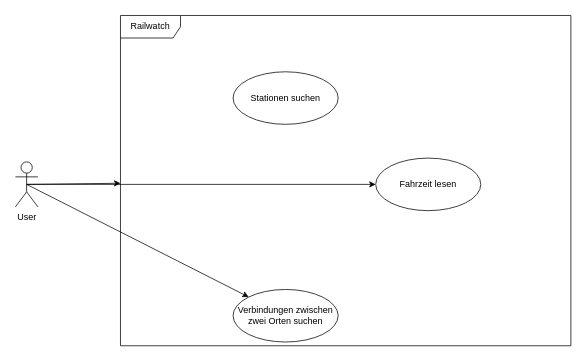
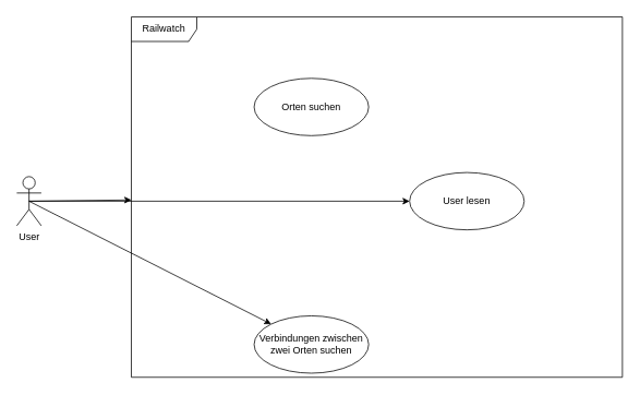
- <mxCell id="7" value="Stationen suchen" style="ellipse;whiteSpace=wrap;html=1;" vertex="1" parent="1"><mxGeometry x="310" y="95" width="140" height="70" as="geometry" /></mxCell>
+ <mxCell id="7" value="Orten suchen" style="ellipse;whiteSpace=wrap;html=1;" vertex="1" parent="1"><mxGeometry x="310" y="95" width="140" height="70" as="geometry" /></mxCell>
- <mxCell id="9" value="Fahrzeit lesen" style="ellipse;whiteSpace=wrap;html=1;" vertex="1" parent="1"><mxGeometry x="500" y="210" width="140" height="70" as="geometry" /></mxCell>
+ <mxCell id="9" value="User lesen" style="ellipse;whiteSpace=wrap;html=1;" vertex="1" parent="1"><mxGeometry x="500" y="210" width="140" height="70" as="geometry" /></mxCell>
